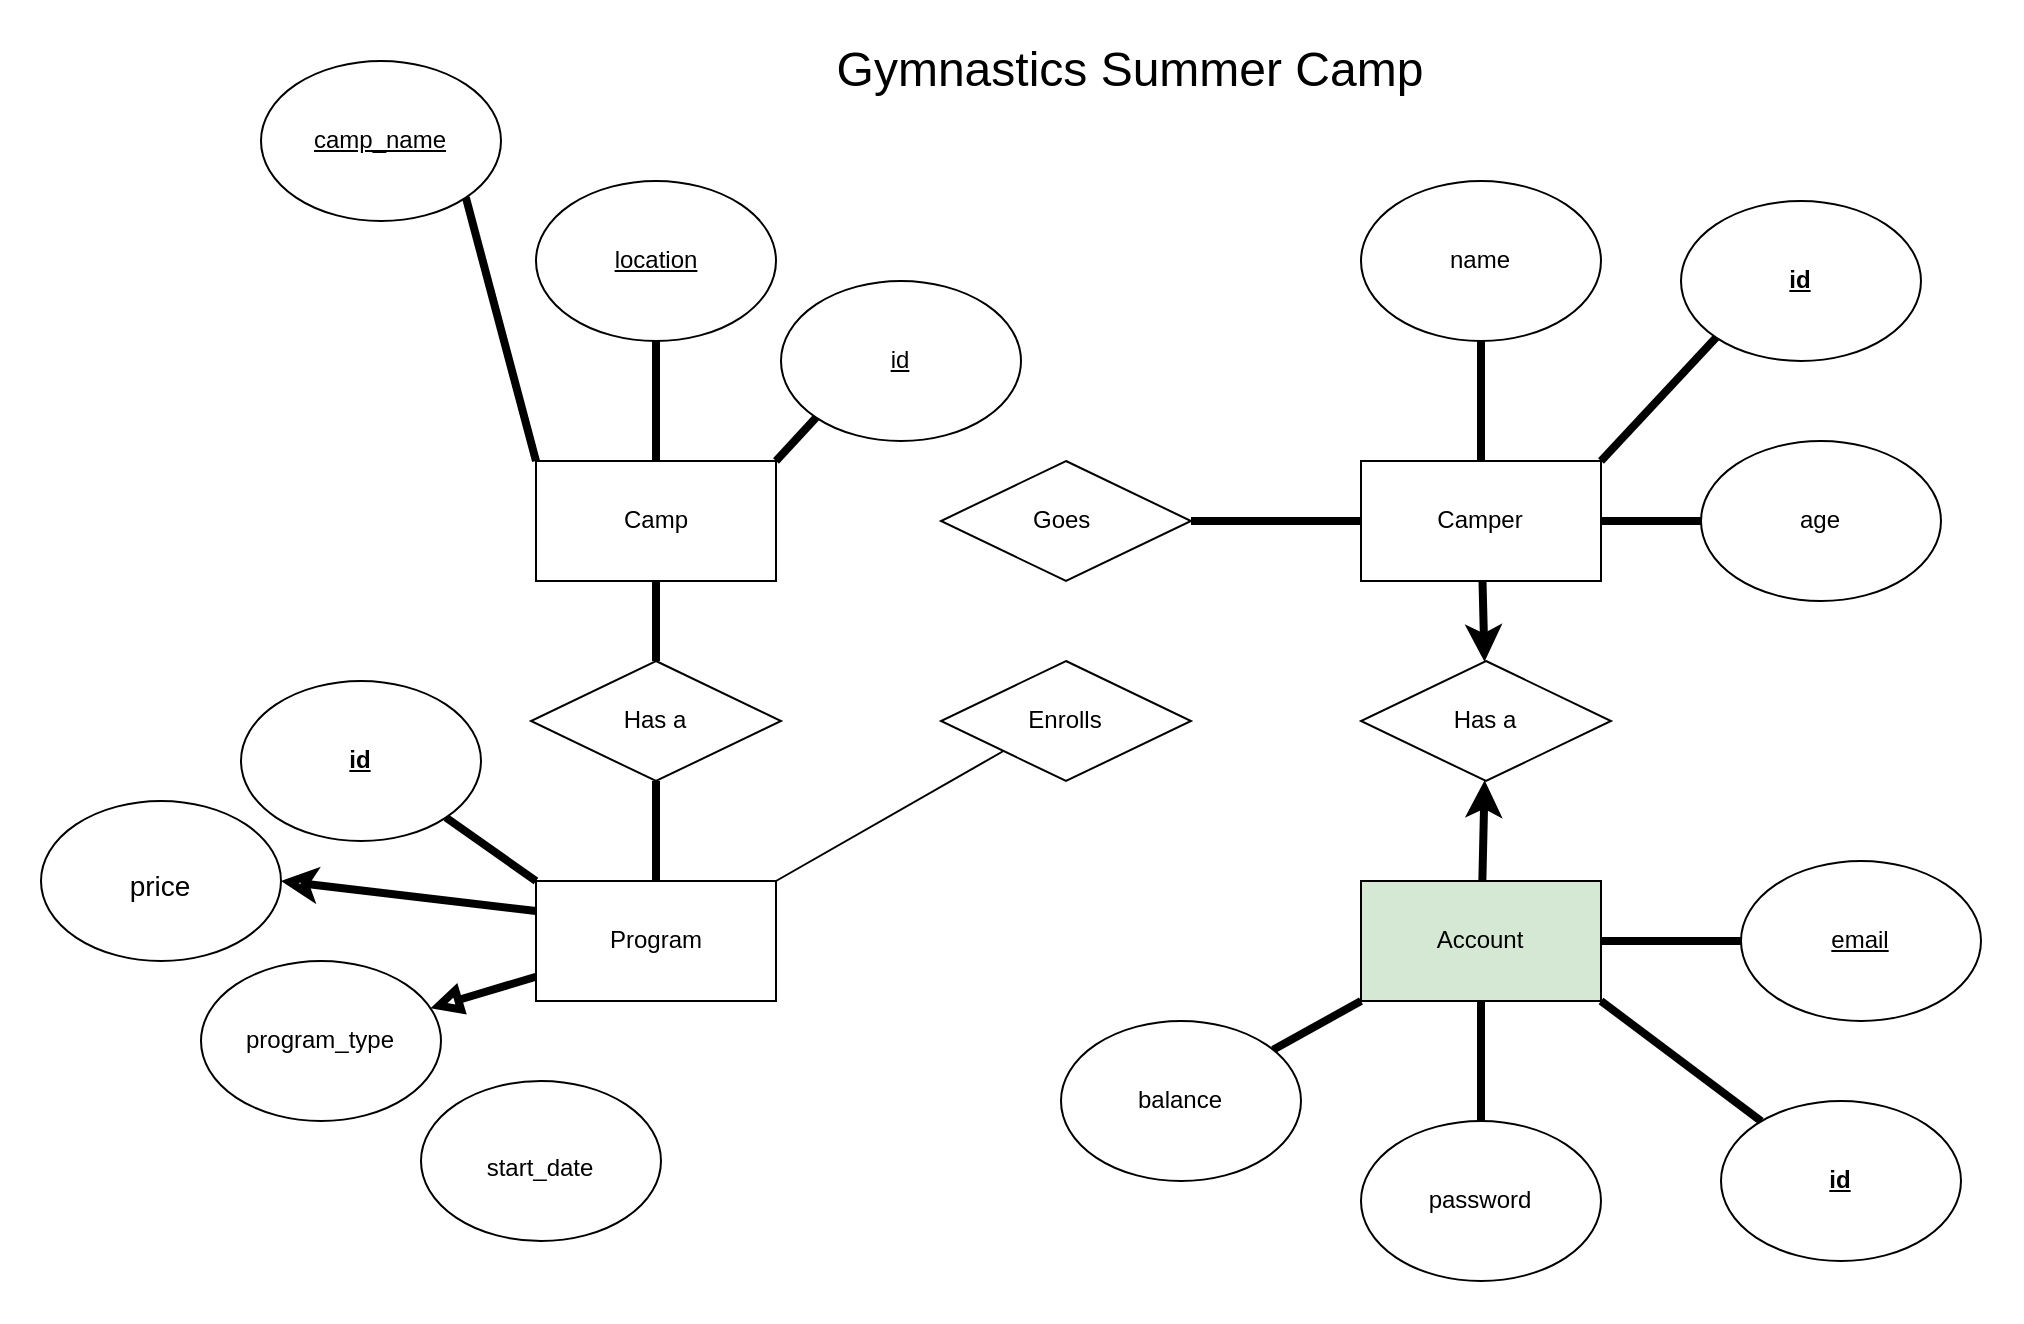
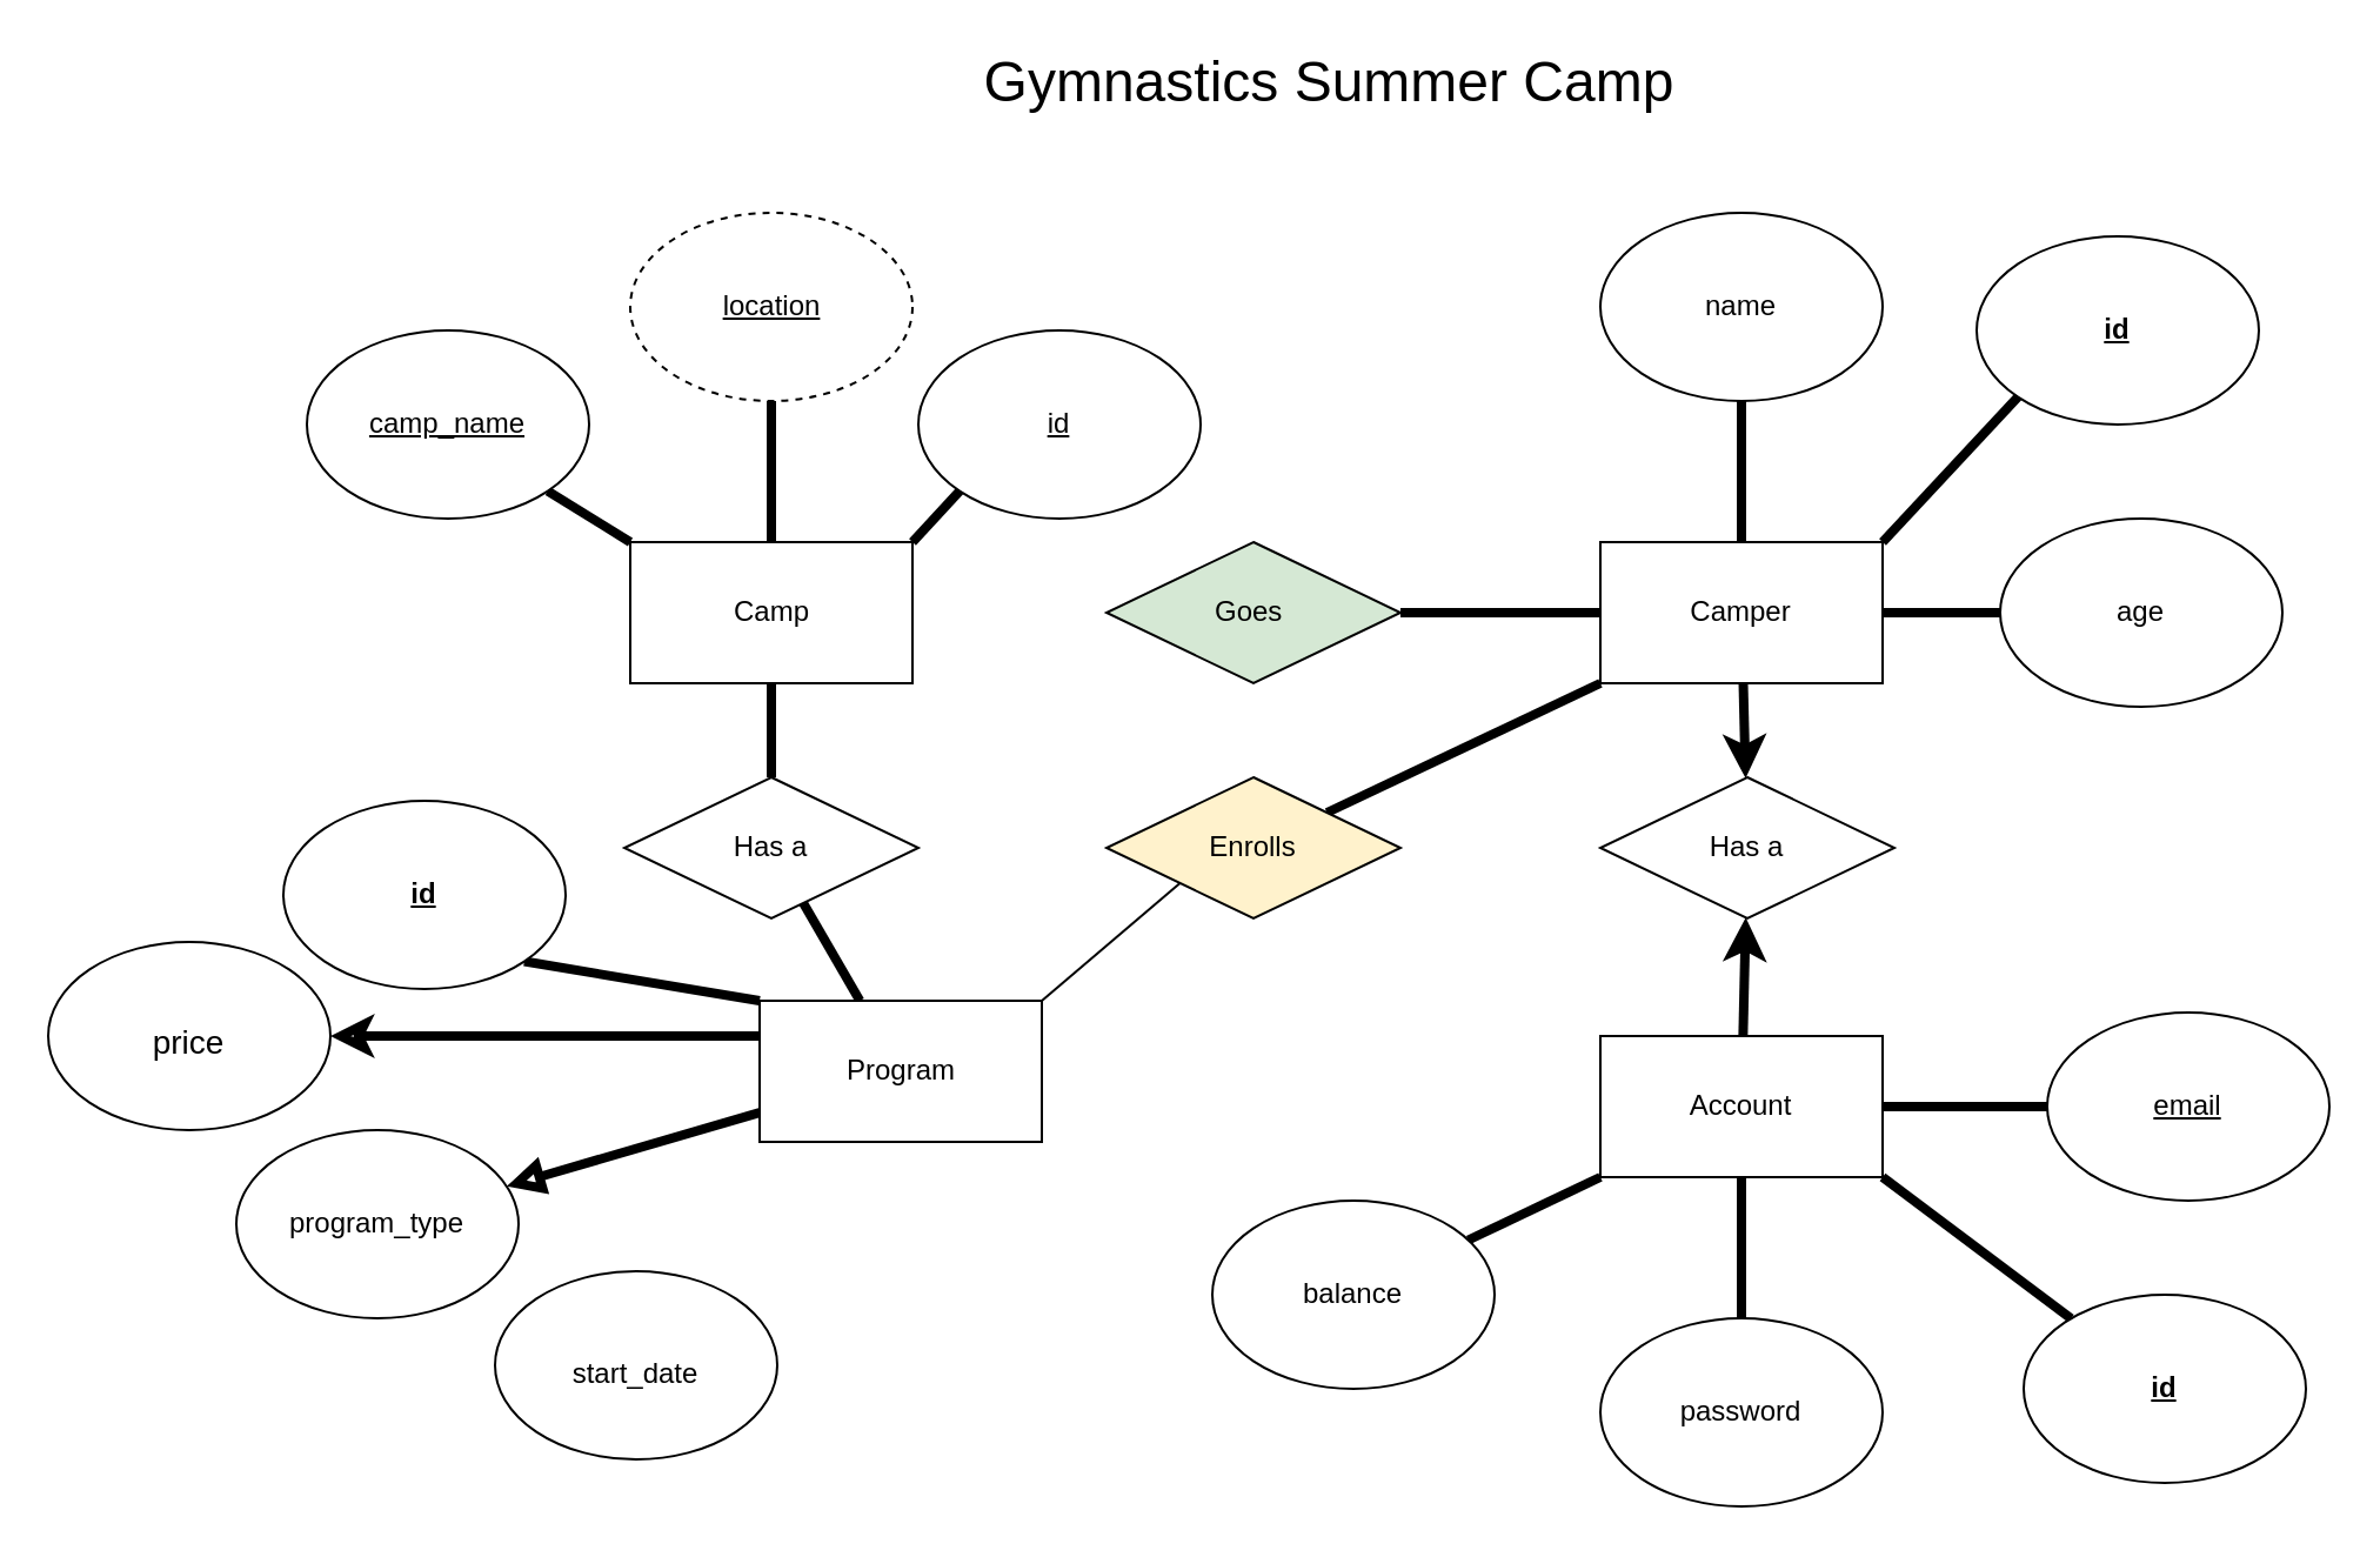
- <mxCell id="39" value="&lt;u&gt;camp_name&lt;/u&gt;" style="ellipse;whiteSpace=wrap;html=1;" parent="1" vertex="1"><mxGeometry x="130" y="30" width="120" height="80" as="geometry" /></mxCell>
+ <mxCell id="39" value="&lt;u&gt;camp_name&lt;/u&gt;" style="ellipse;whiteSpace=wrap;html=1;" parent="1" vertex="1"><mxGeometry x="130" width="120" height="80" as="geometry" y="140" /></mxCell>
- <mxCell id="31" value="&lt;u&gt;location&lt;/u&gt;" style="ellipse;whiteSpace=wrap;html=1;" parent="1" vertex="1"><mxGeometry x="267.5" y="90" width="120" height="80" as="geometry" /></mxCell>
+ <mxCell id="31" value="&lt;u&gt;location&lt;/u&gt;" style="ellipse;whiteSpace=wrap;html=1;dashed=1;" parent="1" vertex="1"><mxGeometry x="267.5" y="90" width="120" height="80" as="geometry" /></mxCell>
- <mxCell id="24" value="Goes&amp;nbsp;" style="rhombus;whiteSpace=wrap;html=1;" parent="1" vertex="1"><mxGeometry x="470" y="230" width="125" height="60" as="geometry" /></mxCell>
+ <mxCell id="24" value="Goes&amp;nbsp;" style="rhombus;whiteSpace=wrap;html=1;fillColor=#d5e8d4;" parent="1" vertex="1"><mxGeometry x="470" y="230" width="125" height="60" as="geometry" /></mxCell>
+ <mxCell id="4" style="edgeStyle=none;html=1;exitX=0;exitY=1;exitDx=0;exitDy=0;entryX=1;entryY=0;entryDx=0;entryDy=0;endArrow=none;endFill=0;strokeWidth=4;" parent="1" source="6" target="35" edge="1"><mxGeometry relative="1" as="geometry" /></mxCell>
- <mxCell id="35" value="Enrolls" style="rhombus;whiteSpace=wrap;html=1;" parent="1" vertex="1"><mxGeometry x="470" y="330" width="125" height="60" as="geometry" /></mxCell>
+ <mxCell id="35" value="Enrolls" style="rhombus;whiteSpace=wrap;html=1;fillColor=#fff2cc;" parent="1" vertex="1"><mxGeometry x="470" y="330" width="125" height="60" as="geometry" /></mxCell>
- <mxCell id="12" value="Program" style="rounded=0;whiteSpace=wrap;html=1;" parent="1" vertex="1"><mxGeometry x="267.5" y="440" width="120" height="60" as="geometry" /></mxCell>
+ <mxCell id="12" value="Program" style="rounded=0;whiteSpace=wrap;html=1;" parent="1" vertex="1"><mxGeometry x="322.5" y="425" width="120" height="60" as="geometry" /></mxCell>
- <mxCell id="16" value="Account" style="rounded=0;whiteSpace=wrap;html=1;fillColor=#d5e8d4;" parent="1" vertex="1"><mxGeometry x="680" y="440" width="120" height="60" as="geometry" /></mxCell>
+ <mxCell id="16" value="Account" style="rounded=0;whiteSpace=wrap;html=1;" parent="1" vertex="1"><mxGeometry x="680" y="440" width="120" height="60" as="geometry" /></mxCell>
- <mxCell id="45" value="balance" style="ellipse;whiteSpace=wrap;html=1;strokeWidth=1;" vertex="1" parent="1"><mxGeometry x="530" y="510" width="120" height="80" as="geometry" /></mxCell>
+ <mxCell id="45" value="balance" style="ellipse;whiteSpace=wrap;html=1;strokeWidth=1;" vertex="1" parent="1"><mxGeometry x="515" y="510" width="120" height="80" as="geometry" /></mxCell>
